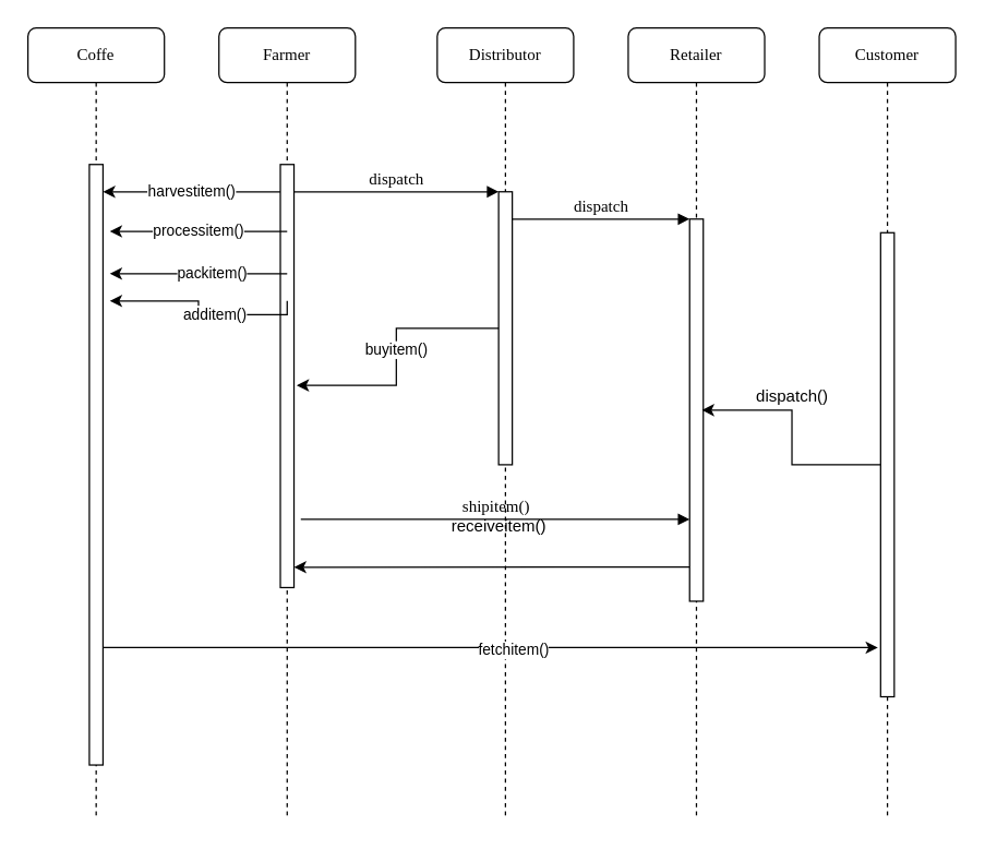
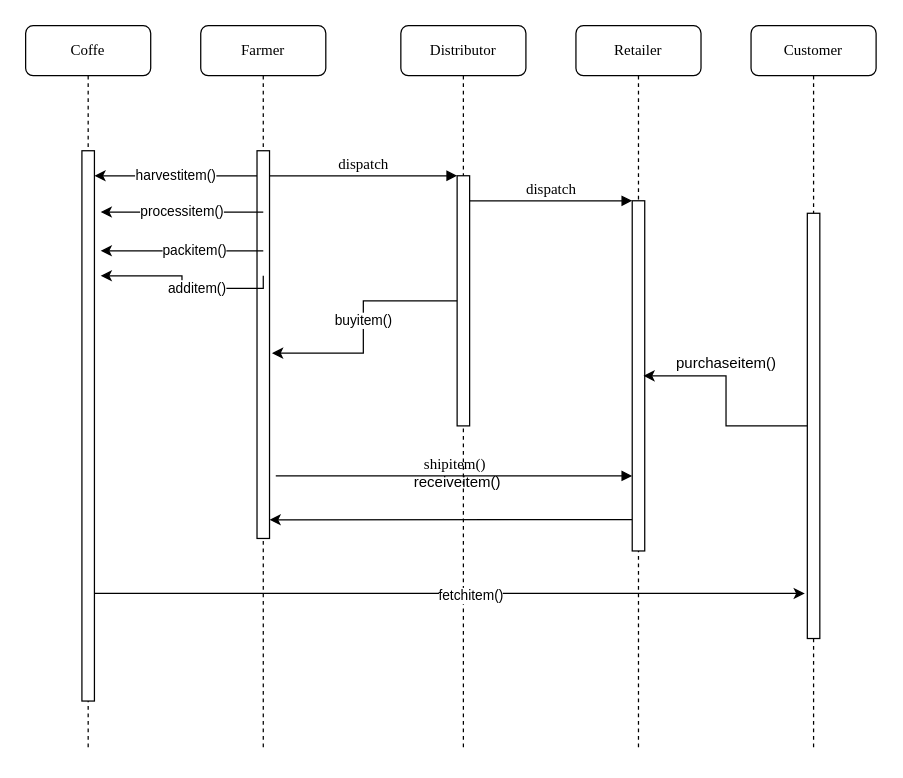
- <mxCell id="25" value="dispatch()" style="text;html=1;align=center;verticalAlign=middle;resizable=0;points=[];autosize=1;strokeColor=none;" vertex="1" parent="1"><mxGeometry x="530" y="280" width="100" height="20" as="geometry" /></mxCell>
+ <mxCell id="25" value="purchaseitem()" style="text;html=1;align=center;verticalAlign=middle;resizable=0;points=[];autosize=1;strokeColor=none;" vertex="1" parent="1"><mxGeometry x="530" y="280" width="100" height="20" as="geometry" /></mxCell>
